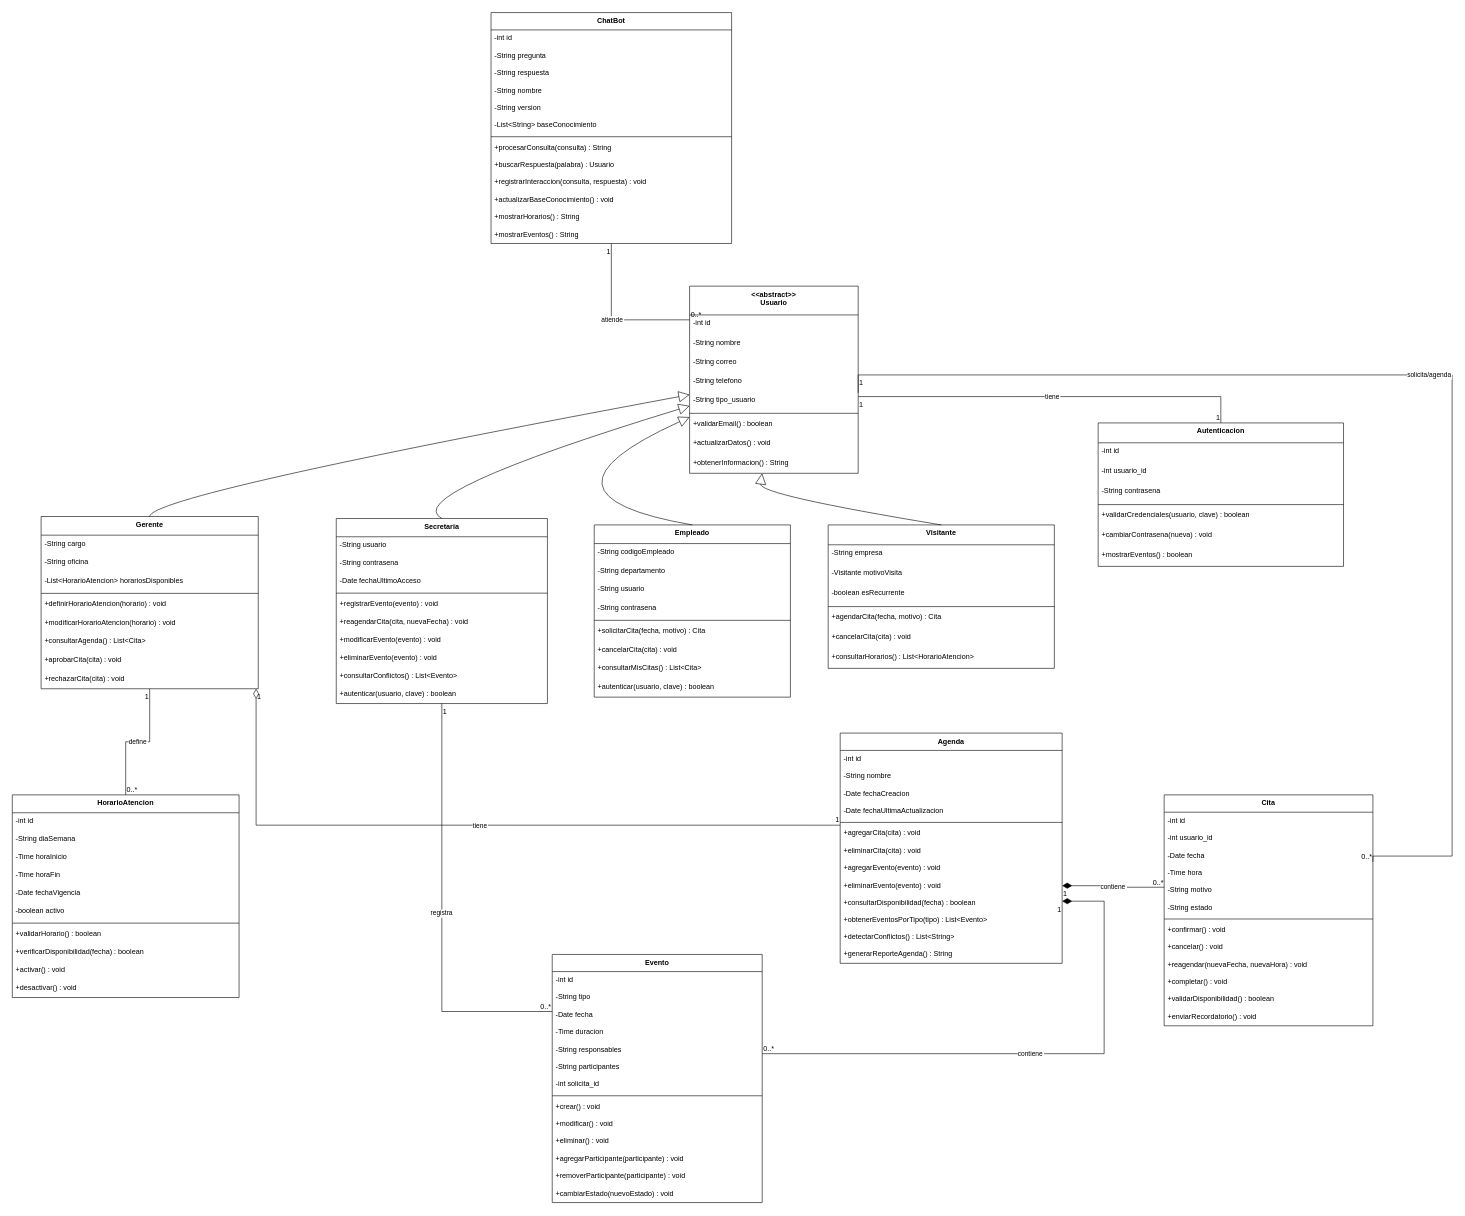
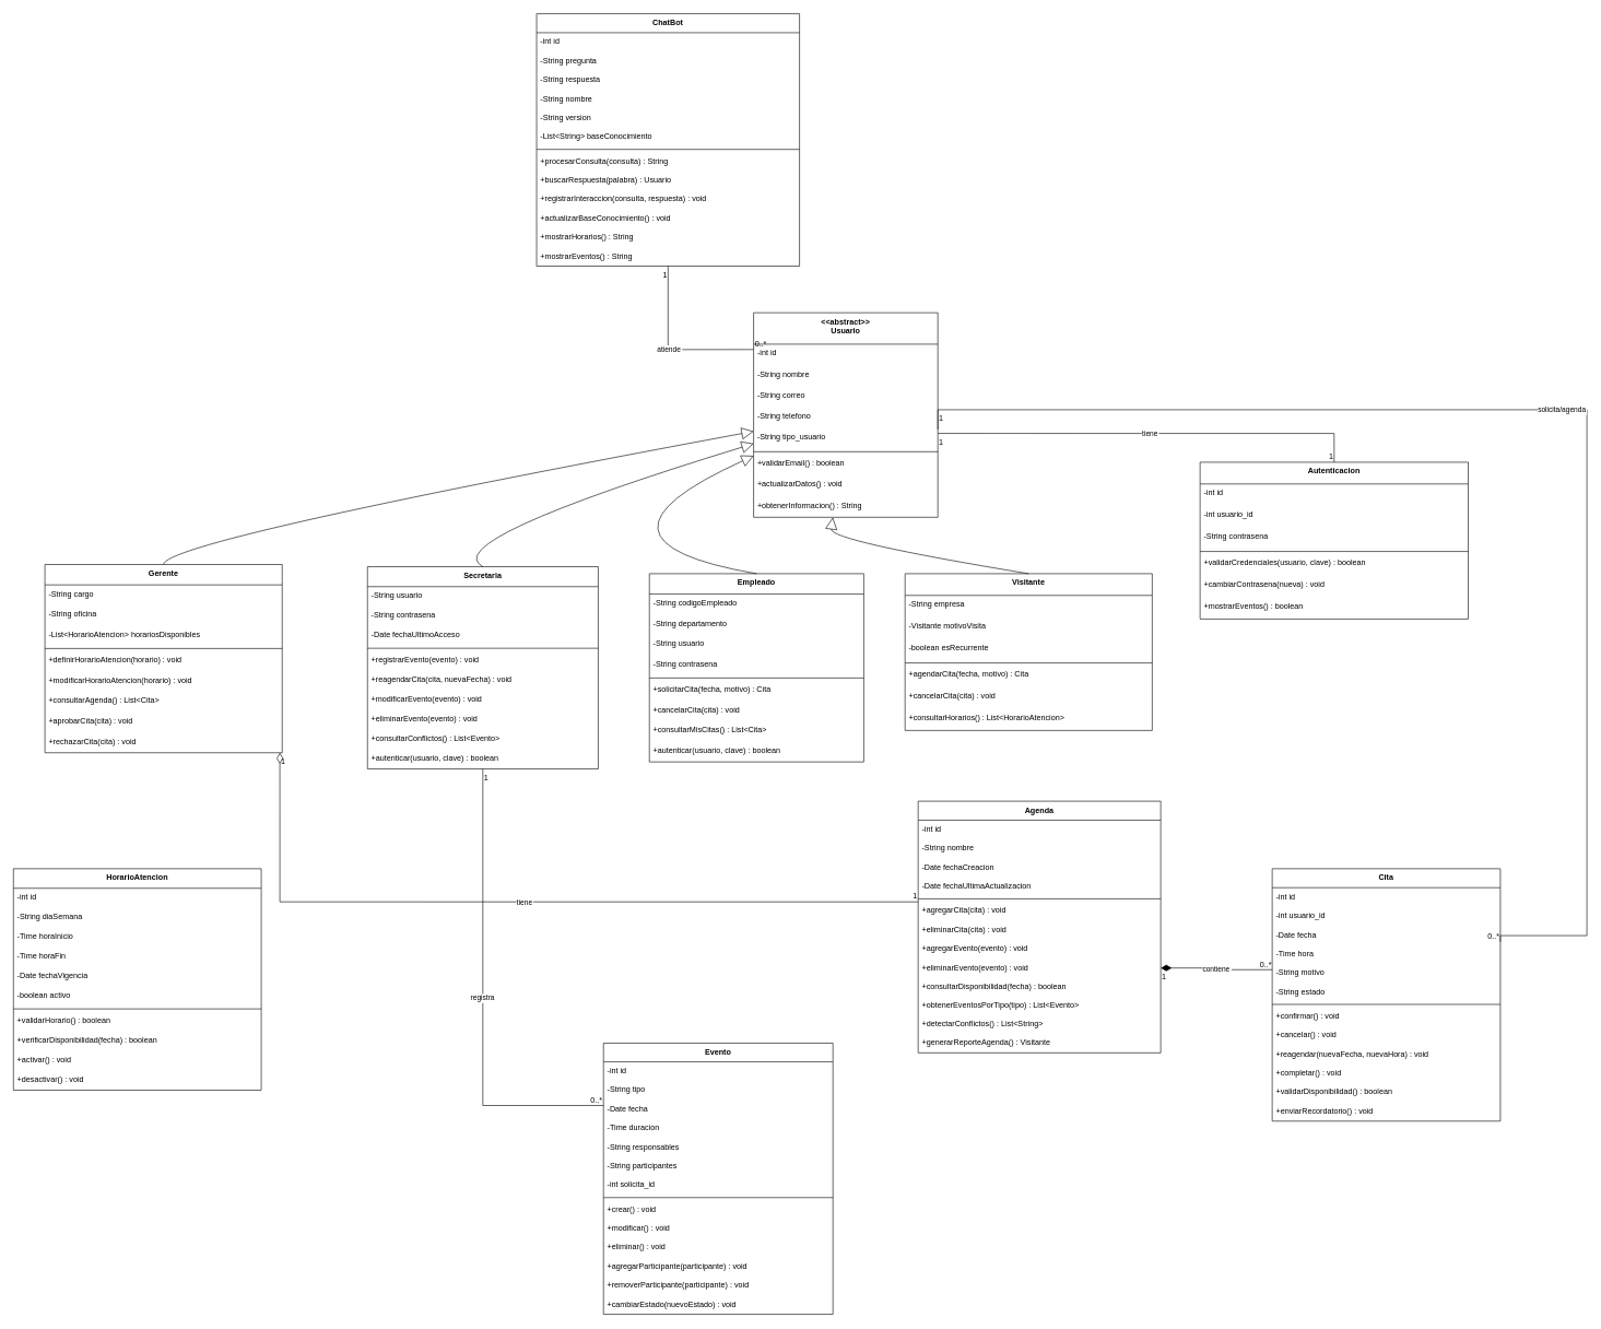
- <mxCell id="141" value="define" style="startArrow=none;endArrow=none;exitX=0.5;exitY=1;entryX=0.5;entryY=0;rounded=0;edgeStyle=orthogonalEdgeStyle;" parent="1" source="12" target="116" edge="1"><mxGeometry relative="1" as="geometry" /></mxCell>
- <mxCell id="142" value="1" style="edgeLabel;resizable=0;labelBackgroundColor=none;fontSize=12;align=right;verticalAlign=top;" parent="141" vertex="1"><mxGeometry x="-1" relative="1" as="geometry" /></mxCell>
- <mxCell id="143" value="0..*" style="edgeLabel;resizable=0;labelBackgroundColor=none;fontSize=12;align=left;verticalAlign=bottom;" parent="141" vertex="1"><mxGeometry x="1" relative="1" as="geometry" /></mxCell>
- <mxCell id="101" value="+generarReporteAgenda() : String" style="text;strokeColor=none;fillColor=none;align=left;verticalAlign=top;spacingLeft=4;spacingRight=4;overflow=hidden;rotatable=0;points=[[0,0.5],[1,0.5]];portConstraint=eastwest;" parent="88" vertex="1"><mxGeometry y="354.819" width="370" height="29" as="geometry" /></mxCell>
+ <mxCell id="101" value="+generarReporteAgenda() : Visitante" style="text;strokeColor=none;fillColor=none;align=left;verticalAlign=top;spacingLeft=4;spacingRight=4;overflow=hidden;rotatable=0;points=[[0,0.5],[1,0.5]];portConstraint=eastwest;" parent="88" vertex="1"><mxGeometry y="354.819" width="370" height="29" as="geometry" /></mxCell>
- <mxCell id="147" value="contiene" style="startArrow=diamondThin;startSize=14;startFill=1;endArrow=none;exitX=1;exitY=0.73;entryX=1;entryY=0.4;rounded=0;edgeStyle=orthogonalEdgeStyle;" parent="1" source="88" target="73" edge="1"><mxGeometry relative="1" as="geometry"><Array as="points"><mxPoint x="1840" y="1502" /><mxPoint x="1840" y="1755" /></Array></mxGeometry></mxCell>
- <mxCell id="148" value="1" style="edgeLabel;resizable=0;labelBackgroundColor=none;fontSize=12;align=right;verticalAlign=top;" parent="147" vertex="1"><mxGeometry x="-1" relative="1" as="geometry" /></mxCell>
- <mxCell id="149" value="0..*" style="edgeLabel;resizable=0;labelBackgroundColor=none;fontSize=12;align=left;verticalAlign=bottom;" parent="147" vertex="1"><mxGeometry x="1" relative="1" as="geometry" /></mxCell>
